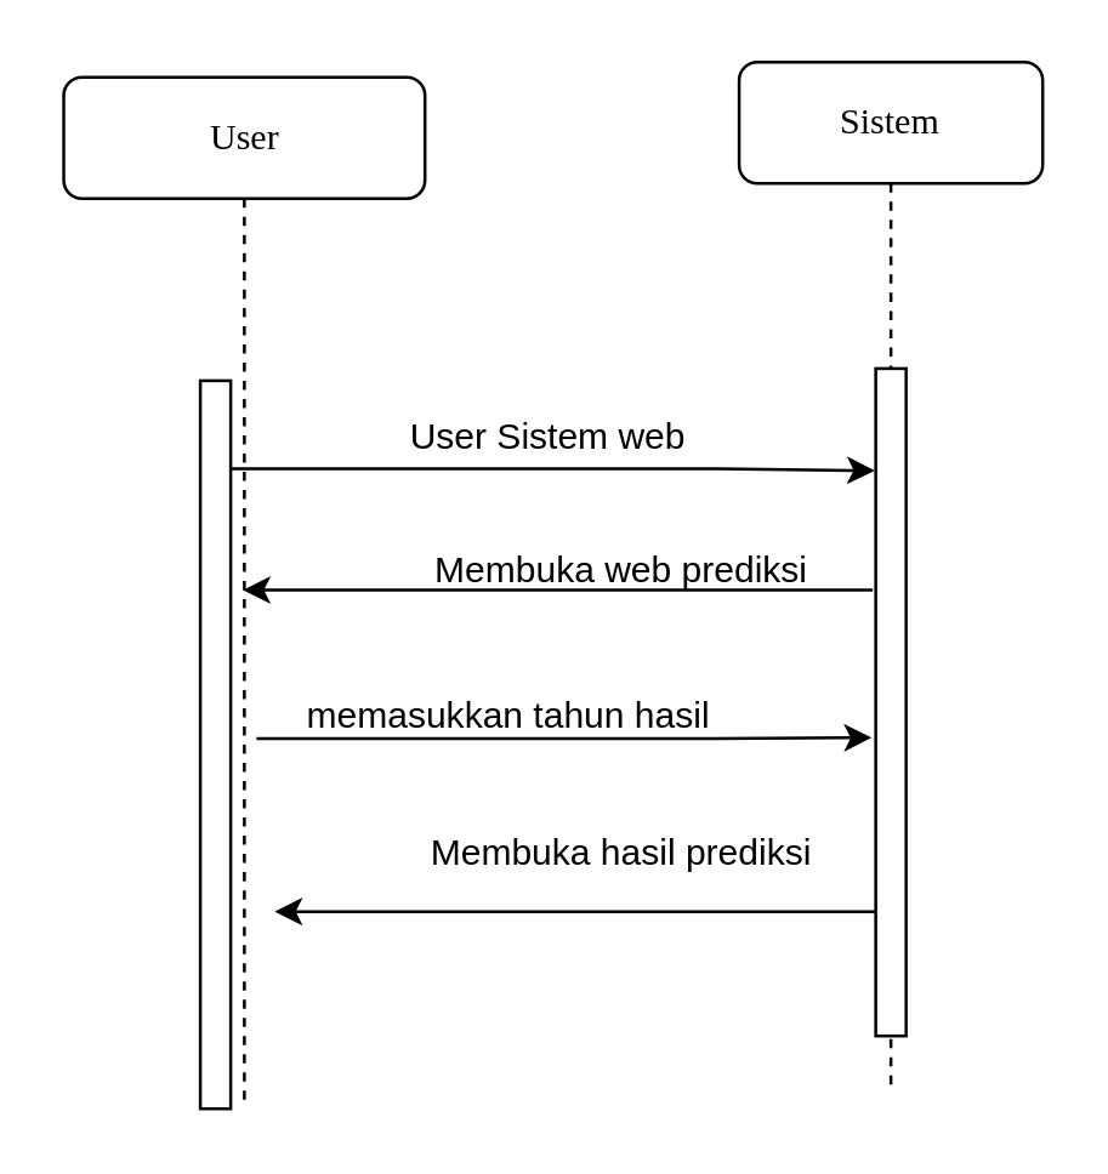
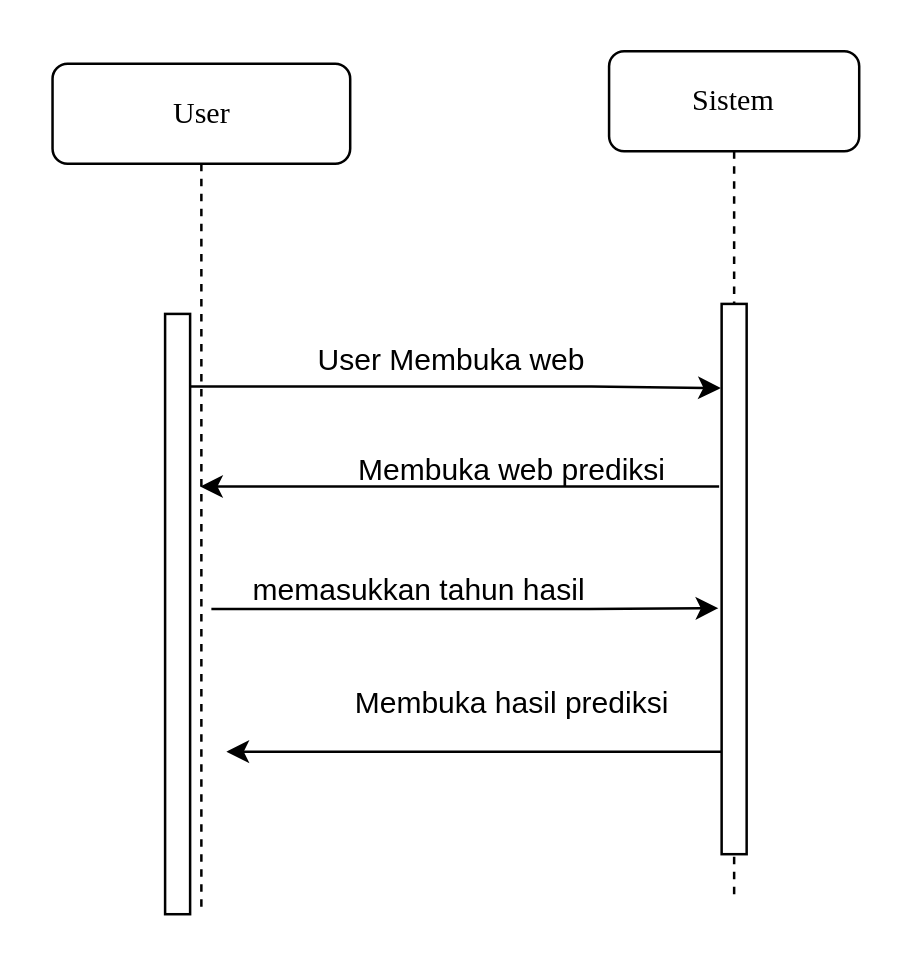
- <mxCell id="7" value="User Sistem web&amp;nbsp;" style="text;html=1;strokeColor=none;fillColor=none;align=center;verticalAlign=middle;whiteSpace=wrap;rounded=0;" parent="1" vertex="1"><mxGeometry x="89" y="129" width="186" height="30" as="geometry" /></mxCell>
+ <mxCell id="7" value="User Membuka web&amp;nbsp;" style="text;html=1;strokeColor=none;fillColor=none;align=center;verticalAlign=middle;whiteSpace=wrap;rounded=0;" parent="1" vertex="1"><mxGeometry x="89" y="129" width="186" height="30" as="geometry" /></mxCell>
